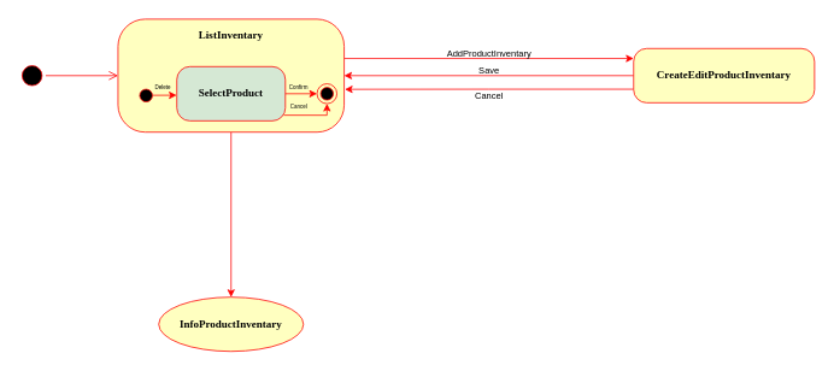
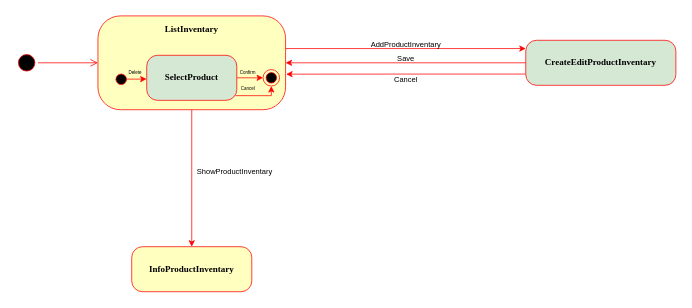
- <mxCell id="9" value="CreateEditProductInventary" style="rounded=1;whiteSpace=wrap;html=1;arcSize=24;fillColor=#ffffc0;strokeColor=#ff0000;shadow=0;comic=0;labelBackgroundColor=none;fontFamily=Verdana;fontSize=12;fontColor=#000000;align=center;fontStyle=1" parent="1" vertex="1"><mxGeometry x="700" y="53" width="200" height="60" as="geometry" /></mxCell>
+ <mxCell id="9" value="CreateEditProductInventary" style="rounded=1;whiteSpace=wrap;html=1;arcSize=24;fillColor=#d5e8d4;strokeColor=#ff0000;shadow=0;comic=0;labelBackgroundColor=none;fontFamily=Verdana;fontSize=12;fontColor=#000000;align=center;fontStyle=1;" parent="1" vertex="1"><mxGeometry x="700" y="53" width="200" height="60" as="geometry" /></mxCell>
+ <mxCell id="23" value="ShowProductInventary" style="text;html=1;align=center;verticalAlign=middle;resizable=0;points=[];autosize=1;strokeColor=none;fillColor=none;fontSize=10;" vertex="1" parent="1"><mxGeometry x="252" y="213" width="120" height="30" as="geometry" /></mxCell>
- <mxCell id="3" value="&lt;b&gt;InfoProductInventary&lt;/b&gt;" style="ellipse;whiteSpace=wrap;html=1;arcSize=24;fillColor=#ffffc0;strokeColor=#ff0000;shadow=0;comic=0;labelBackgroundColor=none;fontFamily=Verdana;fontSize=12;fontColor=#000000;align=center;" parent="1" vertex="1"><mxGeometry x="175" y="328" width="160" height="60" as="geometry" /></mxCell>
+ <mxCell id="3" value="&lt;b&gt;InfoProductInventary&lt;/b&gt;" style="rounded=1;whiteSpace=wrap;html=1;arcSize=24;fillColor=#ffffc0;strokeColor=#ff0000;shadow=0;comic=0;labelBackgroundColor=none;fontFamily=Verdana;fontSize=12;fontColor=#000000;align=center;" parent="1" vertex="1"><mxGeometry x="175" y="328" width="160" height="60" as="geometry" /></mxCell>
